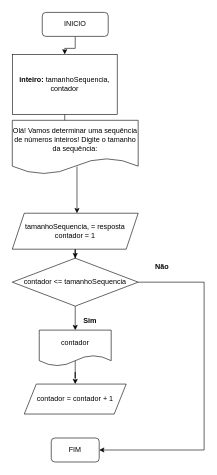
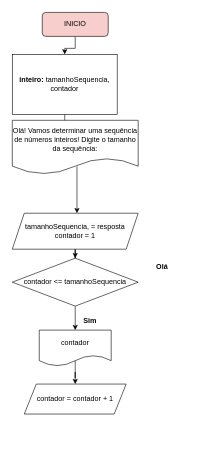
- <mxCell id="3" value="&lt;font style=&quot;vertical-align: inherit;&quot;&gt;&lt;font style=&quot;vertical-align: inherit;&quot;&gt;INICIO&lt;/font&gt;&lt;/font&gt;" style="rounded=1;whiteSpace=wrap;html=1;" parent="1" vertex="1"><mxGeometry x="70" y="20" width="110" height="40" as="geometry" /></mxCell>
+ <mxCell id="3" value="&lt;font style=&quot;vertical-align: inherit;&quot;&gt;&lt;font style=&quot;vertical-align: inherit;&quot;&gt;INICIO&lt;/font&gt;&lt;/font&gt;" style="rounded=1;whiteSpace=wrap;html=1;fillColor=#f8cecc;" parent="1" vertex="1"><mxGeometry x="70" y="20" width="110" height="40" as="geometry" /></mxCell>
- <mxCell id="18" value="&lt;b&gt;Não&lt;/b&gt;" style="text;html=1;align=center;verticalAlign=middle;whiteSpace=wrap;rounded=0;" parent="1" vertex="1"><mxGeometry x="240" y="430" width="60" height="30" as="geometry" /></mxCell>
+ <mxCell id="18" value="&lt;b&gt;Olá&lt;/b&gt;" style="text;html=1;align=center;verticalAlign=middle;whiteSpace=wrap;rounded=0;" parent="1" vertex="1"><mxGeometry x="240" y="430" width="60" height="30" as="geometry" /></mxCell>
- <mxCell id="15" value="" style="endArrow=classic;html=1;rounded=0;entryX=1;entryY=0.5;entryDx=0;entryDy=0;exitX=1;exitY=0.5;exitDx=0;exitDy=0;" parent="1" source="11" target="17" edge="1"><mxGeometry width="50" height="50" relative="1" as="geometry"><mxPoint x="230" y="480" as="sourcePoint" /><mxPoint x="340" y="692.667" as="targetPoint" /><Array as="points"><mxPoint x="340" y="470" /><mxPoint x="340" y="750" /></Array></mxGeometry></mxCell>
- <mxCell id="17" value="FIM" style="rounded=1;whiteSpace=wrap;html=1;" parent="1" vertex="1"><mxGeometry x="85" y="730" width="80" height="40" as="geometry" /></mxCell>
